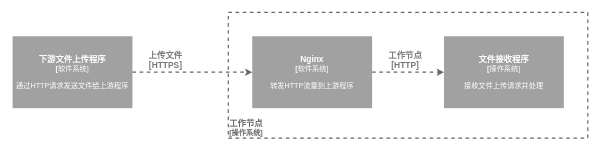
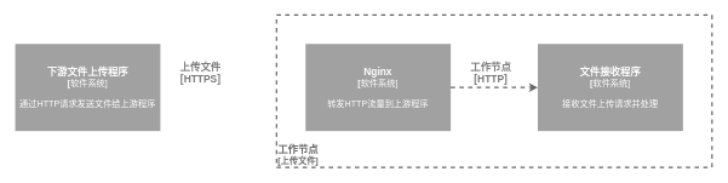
- <mxCell id="6" style="rounded=0;orthogonalLoop=1;jettySize=auto;html=1;dashed=1;fontSize=14;fontColor=#666666;strokeColor=#666666;strokeWidth=2;" edge="1" parent="1" source="3" target="5"><mxGeometry relative="1" as="geometry"><mxPoint x="-150" y="-60" as="sourcePoint" /><mxPoint x="-210" y="60" as="targetPoint" /></mxGeometry></mxCell>
- <mxCell id="4" value="&lt;b&gt;&lt;span style=&quot;font-size: 14px&quot;&gt;文件接收程序&lt;br&gt;&lt;/span&gt;[&lt;/b&gt;操作系统]&lt;br&gt;&lt;br&gt;接收文件上传请求并处理" style="rounded=0;whiteSpace=wrap;html=1;fontSize=12;fontColor=#FFFFFF;strokeColor=none;fillColor=#A1A1A1;" vertex="1" parent="1"><mxGeometry x="740" y="60" width="200" height="120" as="geometry" /></mxCell>
+ <mxCell id="4" value="&lt;b&gt;&lt;span style=&quot;font-size: 14px&quot;&gt;文件接收程序&lt;br&gt;&lt;/span&gt;[&lt;/b&gt;软件系统]&lt;br&gt;&lt;br&gt;接收文件上传请求并处理" style="rounded=0;whiteSpace=wrap;html=1;fontSize=12;fontColor=#FFFFFF;strokeColor=none;fillColor=#A1A1A1;" vertex="1" parent="1"><mxGeometry x="740" y="60" width="200" height="120" as="geometry" /></mxCell>
- <mxCell id="2" value="&lt;b&gt;&lt;span style=&quot;font-size: 14px&quot;&gt;工作节点&lt;br&gt;&lt;/span&gt;[操作系统]&lt;br&gt;&lt;/b&gt;" style="rounded=0;whiteSpace=wrap;html=1;fontSize=12;dashed=1;strokeWidth=2;strokeColor=#666666;verticalAlign=bottom;align=left;fontColor=#666666;fillColor=none;" vertex="1" parent="1"><mxGeometry x="380" y="20" width="600" height="210" as="geometry" /></mxCell>
+ <mxCell id="2" value="&lt;b&gt;&lt;span style=&quot;font-size: 14px&quot;&gt;工作节点&lt;br&gt;&lt;/span&gt;[上传文件]&lt;br&gt;&lt;/b&gt;" style="rounded=0;whiteSpace=wrap;html=1;fontSize=12;dashed=1;strokeWidth=2;strokeColor=#666666;verticalAlign=bottom;align=left;fontColor=#666666;fillColor=none;" vertex="1" parent="1"><mxGeometry x="380" y="20" width="600" height="210" as="geometry" /></mxCell>
